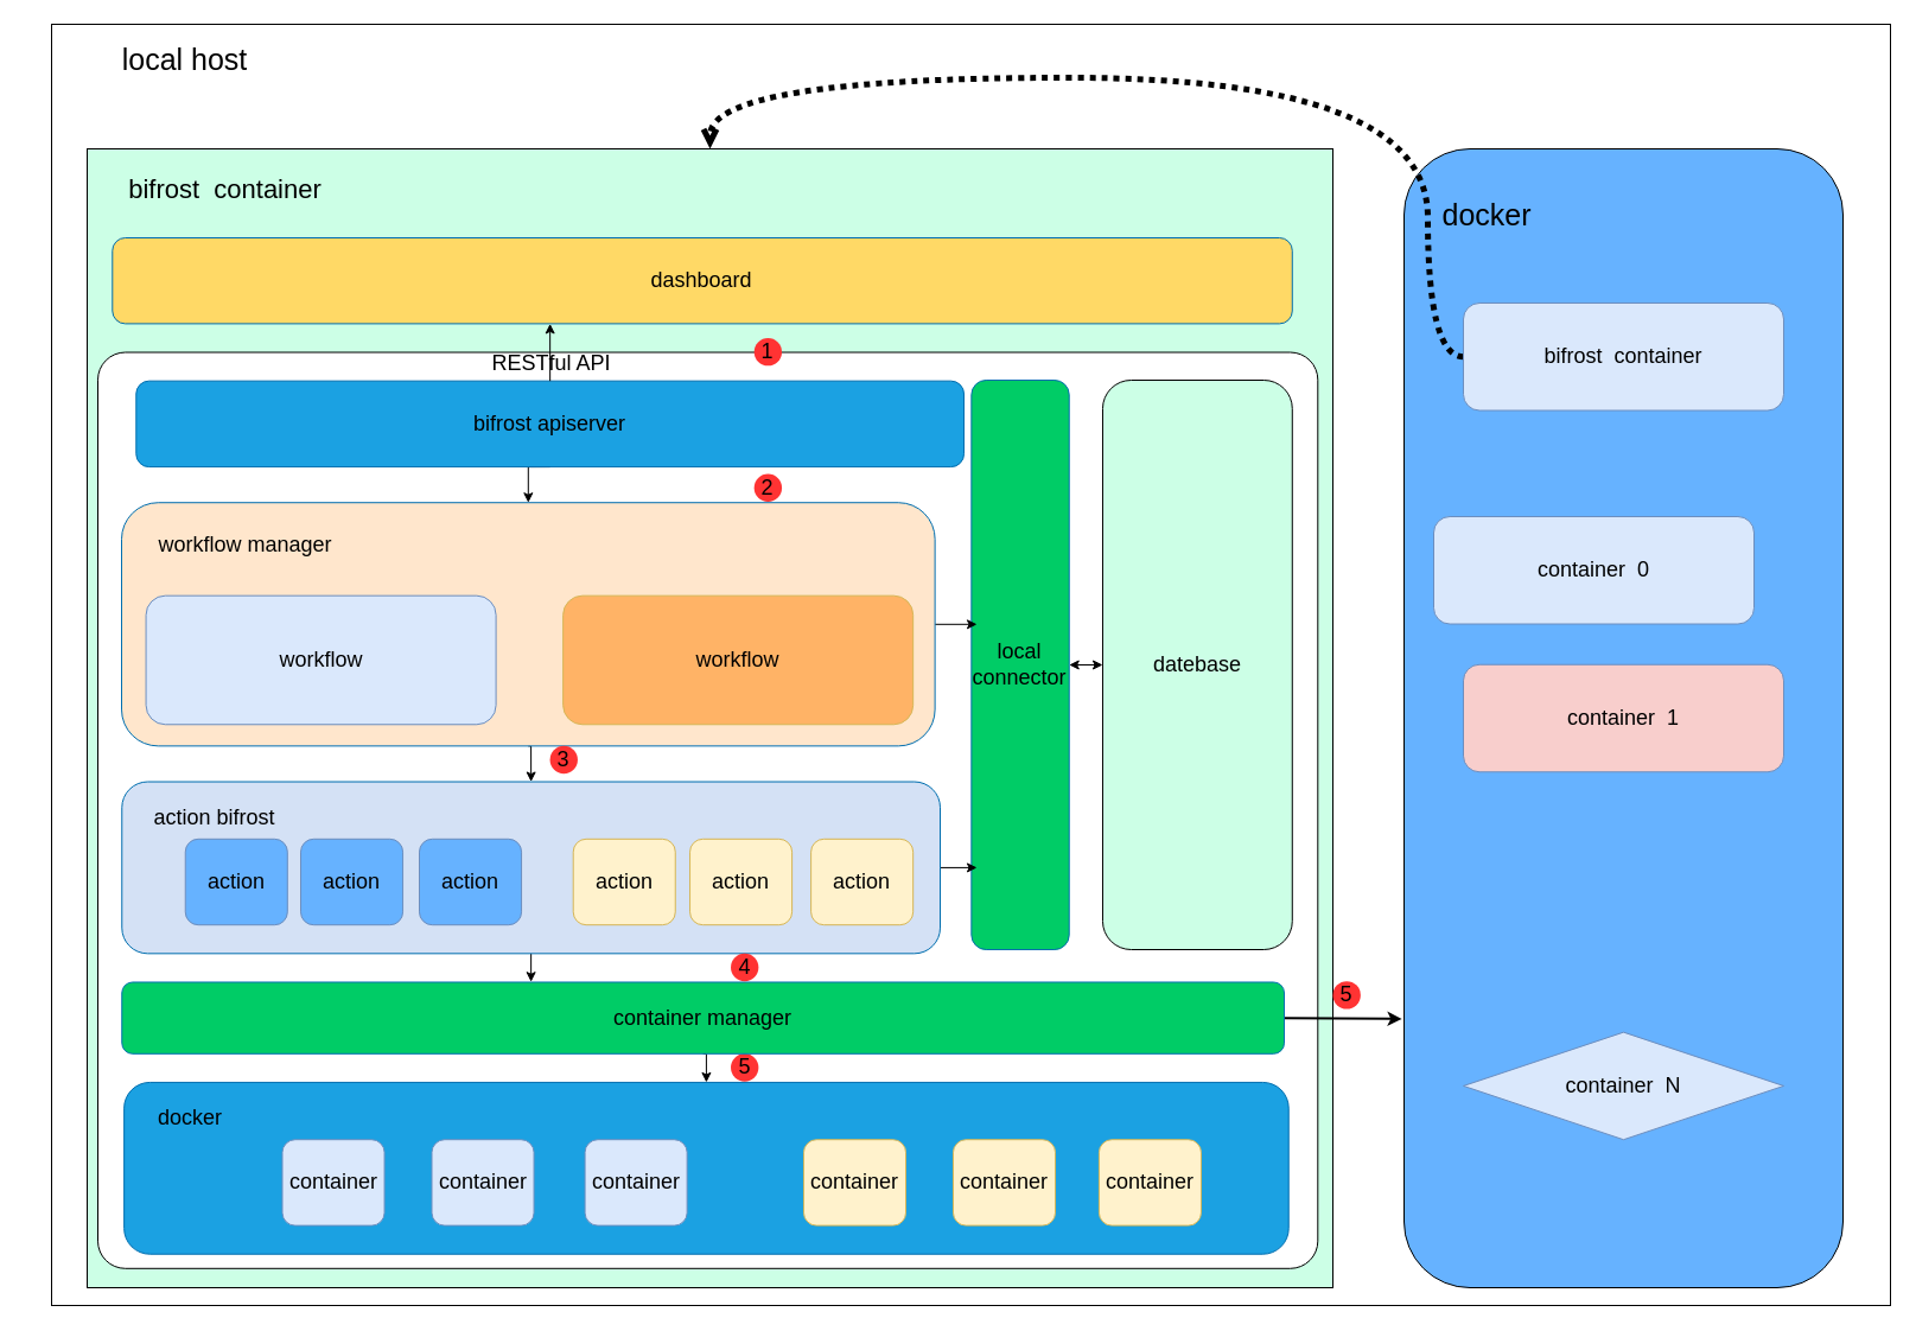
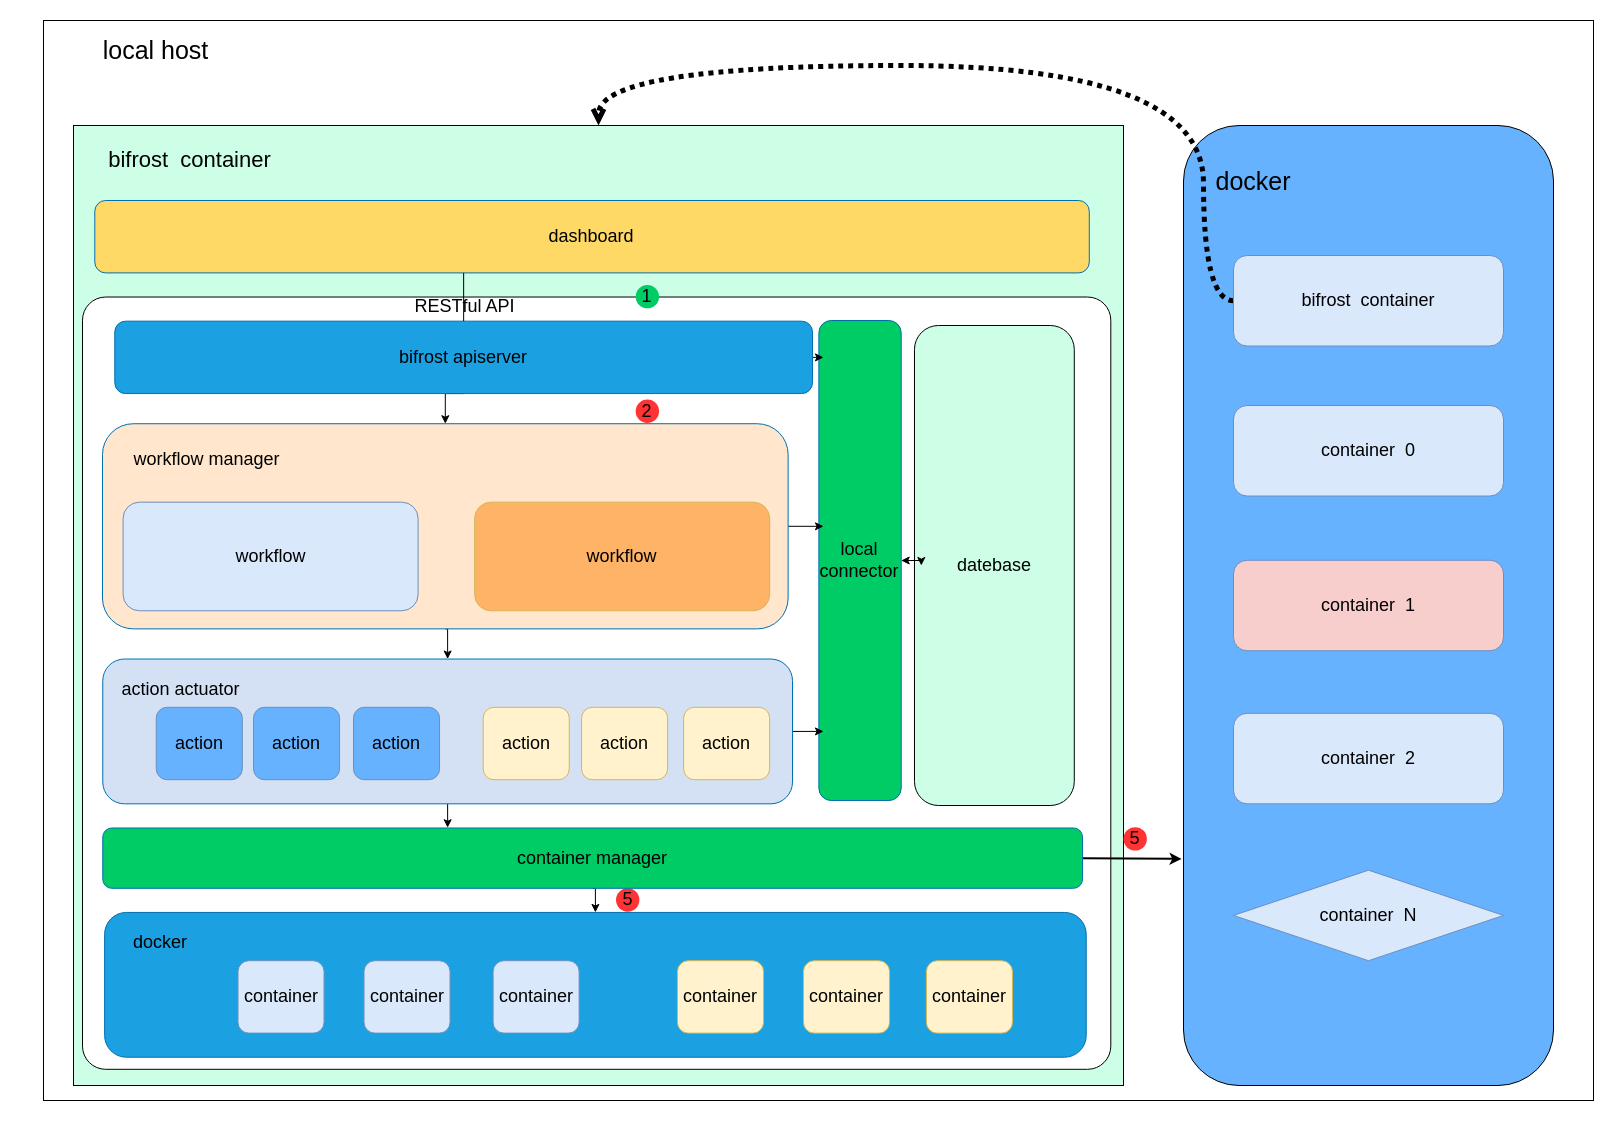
- <mxCell id="31" value="" style="edgeStyle=orthogonalEdgeStyle;rounded=0;orthogonalLoop=1;jettySize=auto;html=1;movable=1;resizable=1;rotatable=1;deletable=1;editable=1;connectable=1;labelBackgroundColor=none;fontSize=18;fontColor=#000000;" edge="1" parent="1" source="29" target="30"><mxGeometry relative="1" as="geometry"><Array as="points"><mxPoint x="584.781" y="248.267" /><mxPoint x="584.781" y="248.267" /></Array></mxGeometry></mxCell>
+ <mxCell id="31" value="" style="edgeStyle=orthogonalEdgeStyle;rounded=0;orthogonalLoop=1;jettySize=auto;html=1;movable=1;resizable=1;rotatable=1;deletable=1;editable=1;connectable=1;labelBackgroundColor=none;fontSize=18;fontColor=#000000;endArrow=none;" edge="1" parent="1" source="29" target="30"><mxGeometry relative="1" as="geometry"><Array as="points"><mxPoint x="584.781" y="248.267" /><mxPoint x="584.781" y="248.267" /></Array></mxGeometry></mxCell>
- <mxCell id="33" value="1" style="ellipse;whiteSpace=wrap;html=1;aspect=fixed;fillColor=#FF3333;strokeColor=none;fontColor=#000000;movable=1;resizable=1;rotatable=1;deletable=1;editable=1;connectable=1;container=0;labelBackgroundColor=none;fontSize=18;" vertex="1" parent="1"><mxGeometry x="635.183" y="284.467" width="23.369" height="23.369" as="geometry" /></mxCell>
+ <mxCell id="33" value="1" style="ellipse;whiteSpace=wrap;html=1;aspect=fixed;fillColor=#00cc66;strokeColor=none;fontColor=#000000;movable=1;resizable=1;rotatable=1;deletable=1;editable=1;connectable=1;container=0;labelBackgroundColor=none;fontSize=18;" vertex="1" parent="1"><mxGeometry x="635.183" y="284.467" width="23.369" height="23.369" as="geometry" /></mxCell>
+ <mxCell id="28" style="edgeStyle=orthogonalEdgeStyle;rounded=1;orthogonalLoop=1;jettySize=auto;html=1;exitX=1;exitY=0.5;exitDx=0;exitDy=0;entryX=0.056;entryY=0.078;entryDx=0;entryDy=0;entryPerimeter=0;labelBackgroundColor=none;fontSize=18;fontColor=#000000;" edge="1" parent="1" source="29" target="5"><mxGeometry relative="1" as="geometry" /></mxCell>
- <mxCell id="52" value="container&amp;nbsp; 0" style="rounded=1;whiteSpace=wrap;html=1;fillColor=#dae8fc;strokeColor=#6c8ebf;movable=1;resizable=1;rotatable=1;deletable=1;editable=1;connectable=1;container=0;labelBackgroundColor=none;fontSize=18;fontColor=#000000;" vertex="1" parent="1"><mxGeometry x="1208" y="435" width="270" height="90.53" as="geometry" /></mxCell>
+ <mxCell id="52" value="container&amp;nbsp; 0" style="rounded=1;whiteSpace=wrap;html=1;fillColor=#dae8fc;strokeColor=#6c8ebf;movable=1;resizable=1;rotatable=1;deletable=1;editable=1;connectable=1;container=0;labelBackgroundColor=none;fontSize=18;fontColor=#000000;" vertex="1" parent="1"><mxGeometry x="1233" y="405" width="270" height="90.53" as="geometry" /></mxCell>
- <mxCell id="26" value="&lt;font style=&quot;font-size: 18px;&quot;&gt;datebase&lt;/font&gt;" style="rounded=1;whiteSpace=wrap;html=1;fillColor=#CCFFE6;movable=1;resizable=1;rotatable=1;deletable=1;editable=1;connectable=1;container=0;labelBackgroundColor=none;fontSize=18;fontColor=#000000;" vertex="1" parent="1"><mxGeometry x="928.98" y="320" width="159.81" height="480" as="geometry" /></mxCell>
+ <mxCell id="26" value="&lt;font style=&quot;font-size: 18px;&quot;&gt;datebase&lt;/font&gt;" style="rounded=1;whiteSpace=wrap;html=1;fillColor=#CCFFE6;movable=1;resizable=1;rotatable=1;deletable=1;editable=1;connectable=1;container=0;labelBackgroundColor=none;fontSize=18;fontColor=#000000;" vertex="1" parent="1"><mxGeometry x="913.98" y="325" width="159.81" height="480" as="geometry" /></mxCell>
- <mxCell id="41" value="3" style="ellipse;whiteSpace=wrap;html=1;aspect=fixed;fillColor=#FF3333;strokeColor=none;fontColor=#000000;movable=1;resizable=1;rotatable=1;deletable=1;editable=1;connectable=1;container=0;labelBackgroundColor=none;fontSize=18;" vertex="1" parent="1"><mxGeometry x="463.081" y="628.367" width="23.369" height="23.369" as="geometry" /></mxCell>
- <mxCell id="45" value="action bifrost" style="text;html=1;strokeColor=none;fillColor=none;align=center;verticalAlign=middle;whiteSpace=wrap;rounded=0;movable=1;resizable=1;rotatable=1;deletable=1;editable=1;connectable=1;container=0;labelBackgroundColor=none;fontSize=18;fontColor=#000000;" vertex="1" parent="1"><mxGeometry x="118.879" y="670.6" width="122.929" height="36.2" as="geometry" /></mxCell>
+ <mxCell id="45" value="action actuator" style="text;html=1;strokeColor=none;fillColor=none;align=center;verticalAlign=middle;whiteSpace=wrap;rounded=0;movable=1;resizable=1;rotatable=1;deletable=1;editable=1;connectable=1;container=0;labelBackgroundColor=none;fontSize=18;fontColor=#000000;" vertex="1" parent="1"><mxGeometry x="118.879" y="670.6" width="122.929" height="36.2" as="geometry" /></mxCell>
+ <mxCell id="54" value="container&amp;nbsp; 2" style="rounded=1;whiteSpace=wrap;html=1;fillColor=#dae8fc;strokeColor=#6c8ebf;movable=1;resizable=1;rotatable=1;deletable=1;editable=1;connectable=1;container=0;labelBackgroundColor=none;fontSize=18;fontColor=#000000;" vertex="1" parent="1"><mxGeometry x="1233" y="712.8" width="270" height="90.53" as="geometry" /></mxCell>
- <mxCell id="40" value="4" style="ellipse;whiteSpace=wrap;html=1;aspect=fixed;fillColor=#FF3333;strokeColor=none;fontColor=#000000;movable=1;resizable=1;rotatable=1;deletable=1;editable=1;connectable=1;container=0;labelBackgroundColor=none;fontSize=18;" vertex="1" parent="1"><mxGeometry x="615.514" y="803.333" width="23.369" height="23.369" as="geometry" /></mxCell>
